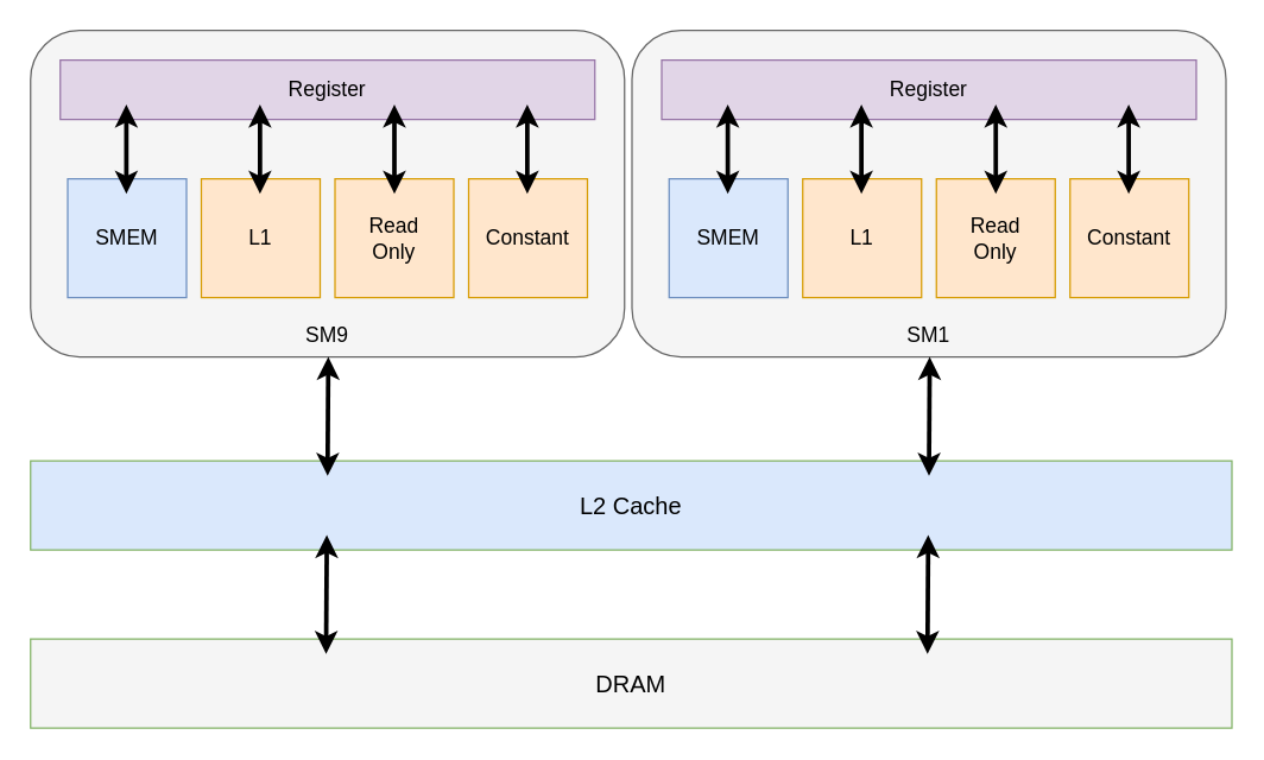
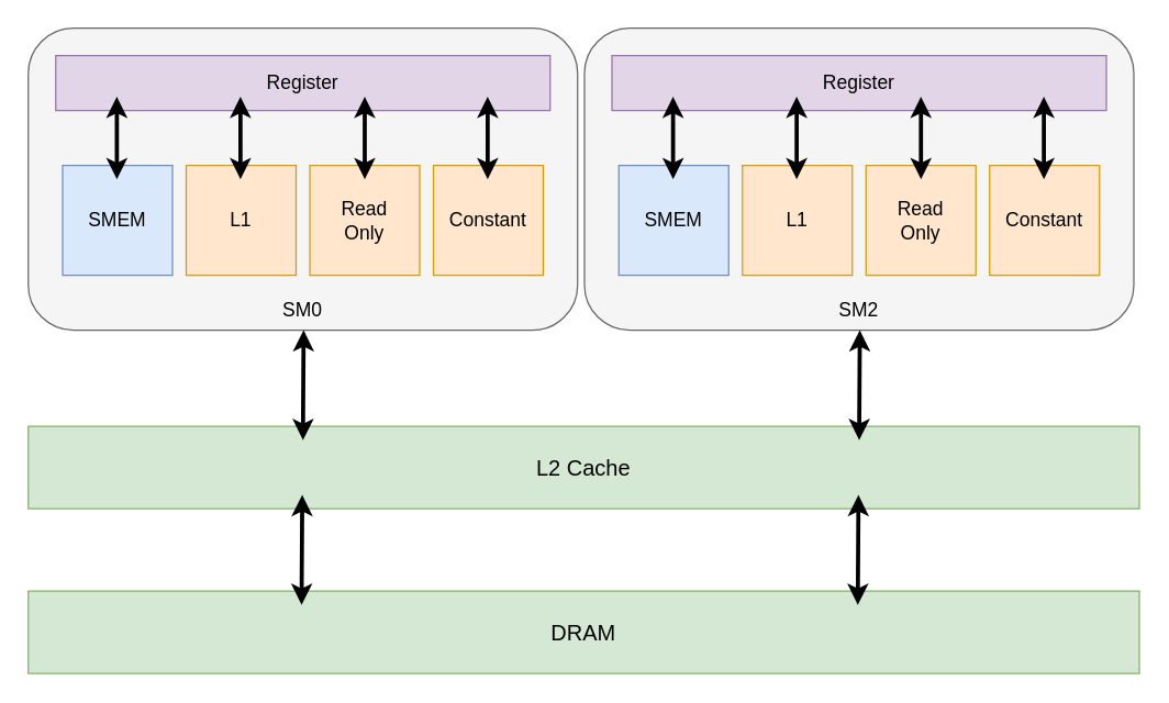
- <mxCell id="13" value="SM9" style="text;html=1;strokeColor=none;fillColor=none;align=center;verticalAlign=middle;whiteSpace=wrap;rounded=0;fontSize=14;" vertex="1" parent="2"><mxGeometry x="125" y="190" width="150" height="30" as="geometry" /></mxCell>
+ <mxCell id="13" value="SM0" style="text;html=1;strokeColor=none;fillColor=none;align=center;verticalAlign=middle;whiteSpace=wrap;rounded=0;fontSize=14;" vertex="1" parent="2"><mxGeometry x="125" y="190" width="150" height="30" as="geometry" /></mxCell>
- <mxCell id="25" value="SM1" style="text;html=1;strokeColor=none;fillColor=none;align=center;verticalAlign=middle;whiteSpace=wrap;rounded=0;fontSize=14;" vertex="1" parent="14"><mxGeometry x="125" y="190" width="150" height="30" as="geometry" /></mxCell>
+ <mxCell id="25" value="SM2" style="text;html=1;strokeColor=none;fillColor=none;align=center;verticalAlign=middle;whiteSpace=wrap;rounded=0;fontSize=14;" vertex="1" parent="14"><mxGeometry x="125" y="190" width="150" height="30" as="geometry" /></mxCell>
- <mxCell id="26" value="L2 Cache" style="rounded=0;whiteSpace=wrap;html=1;fillColor=#dae8fc;fontSize=16;strokeColor=#82b366;" vertex="1" parent="1"><mxGeometry x="20" y="310" width="809" height="60" as="geometry" /></mxCell>
+ <mxCell id="26" value="L2 Cache" style="rounded=0;whiteSpace=wrap;html=1;fillColor=#d5e8d4;fontSize=16;strokeColor=#82b366;" vertex="1" parent="1"><mxGeometry x="20" y="310" width="809" height="60" as="geometry" /></mxCell>
- <mxCell id="27" value="DRAM" style="rounded=0;whiteSpace=wrap;html=1;fillColor=#f5f5f5;fontSize=16;strokeColor=#82b366;" vertex="1" parent="1"><mxGeometry x="20" y="430" width="809" height="60" as="geometry" /></mxCell>
+ <mxCell id="27" value="DRAM" style="rounded=0;whiteSpace=wrap;html=1;fillColor=#d5e8d4;fontSize=16;strokeColor=#82b366;" vertex="1" parent="1"><mxGeometry x="20" y="430" width="809" height="60" as="geometry" /></mxCell>
